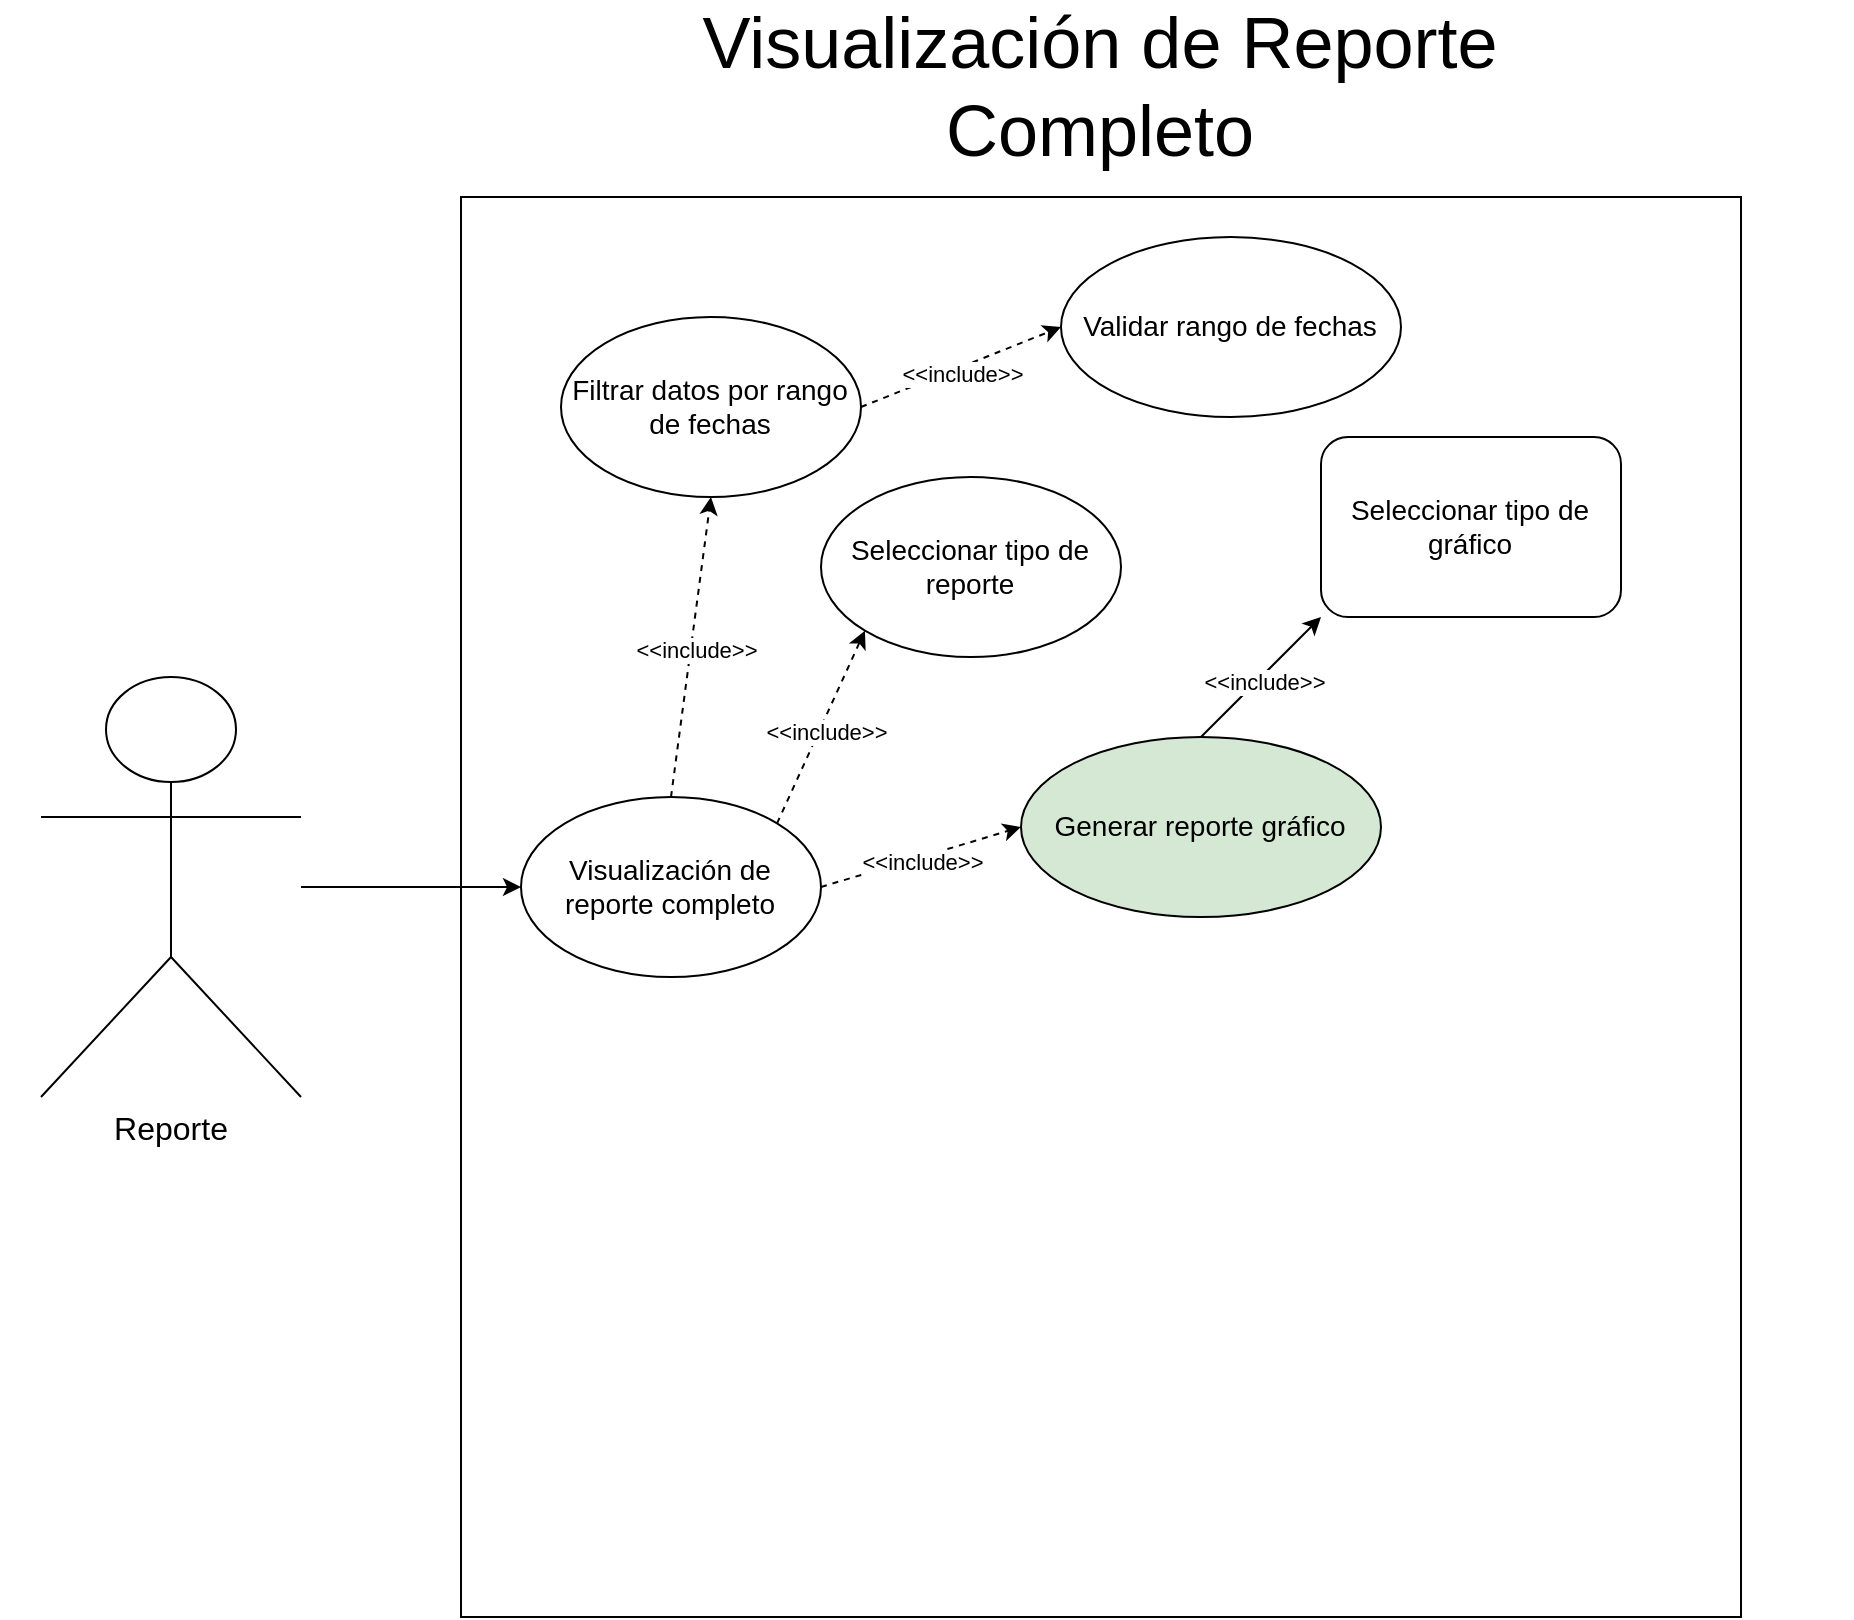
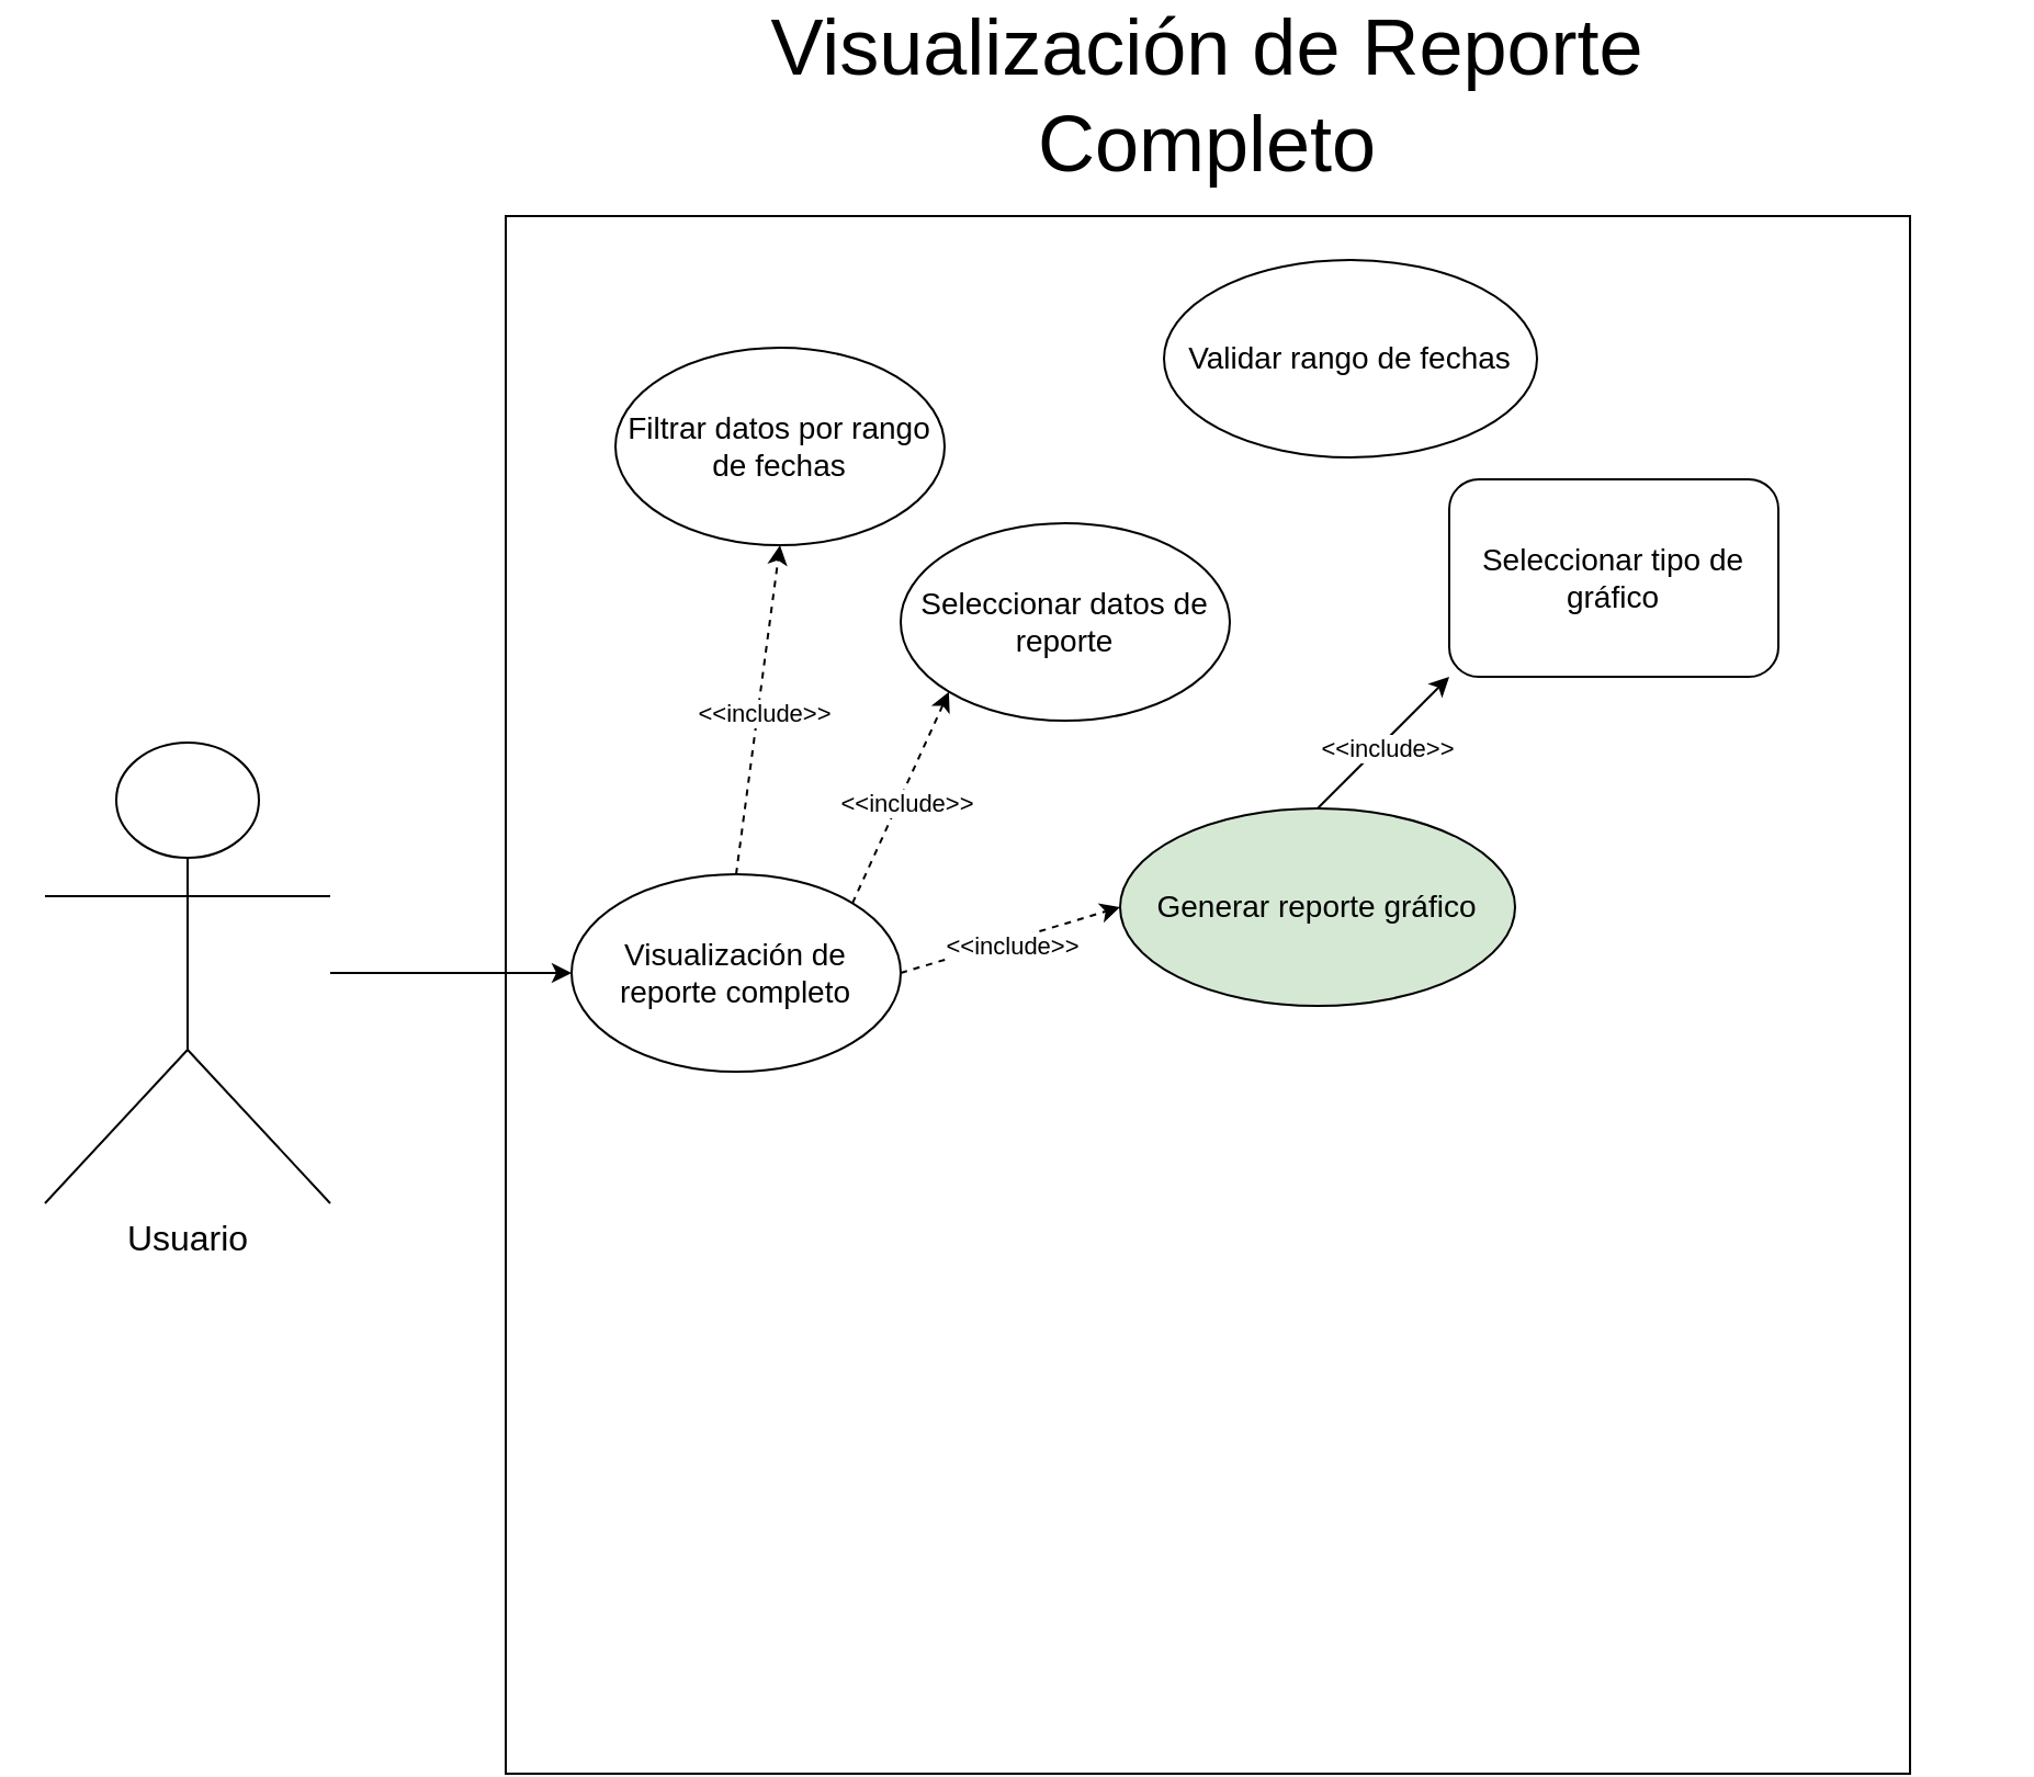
- <mxCell id="17" value="" style="endArrow=classic;dashed=1;html=1;rounded=0;entryX=0;entryY=0.5;entryDx=0;entryDy=0;exitX=1;exitY=0.5;exitDx=0;exitDy=0;endFill=1;" parent="1" source="7" target="16" edge="1"><mxGeometry width="50" height="50" relative="1" as="geometry"><mxPoint x="655" y="330" as="sourcePoint" /><mxPoint x="770" y="260" as="targetPoint" /></mxGeometry></mxCell>
- <mxCell id="18" value="&amp;lt;&amp;lt;include&amp;gt;&amp;gt;" style="edgeLabel;html=1;align=center;verticalAlign=middle;resizable=0;points=[];" parent="17" vertex="1" connectable="0"><mxGeometry x="-0.009" y="-3" relative="1" as="geometry"><mxPoint as="offset" /></mxGeometry></mxCell>
- <mxCell id="10" value="&lt;font style=&quot;font-size: 14px;&quot;&gt;Seleccionar tipo de reporte&lt;/font&gt;" style="ellipse;whiteSpace=wrap;html=1;" parent="1" vertex="1"><mxGeometry x="410" y="230" width="150" height="90" as="geometry" /></mxCell>
+ <mxCell id="10" value="&lt;font style=&quot;font-size: 14px;&quot;&gt;Seleccionar datos de reporte&lt;/font&gt;" style="ellipse;whiteSpace=wrap;html=1;" parent="1" vertex="1"><mxGeometry x="410" y="230" width="150" height="90" as="geometry" /></mxCell>
- <mxCell id="5" value="Reporte&lt;div style=&quot;font-size: 16px;&quot;&gt;&lt;br style=&quot;font-size: 16px;&quot;&gt;&lt;/div&gt;" style="shape=umlActor;verticalLabelPosition=bottom;verticalAlign=top;html=1;outlineConnect=0;fontSize=16;" parent="1" vertex="1"><mxGeometry x="20" y="330" width="130" height="210" as="geometry" /></mxCell>
+ <mxCell id="5" value="Usuario&lt;div style=&quot;font-size: 16px;&quot;&gt;&lt;br style=&quot;font-size: 16px;&quot;&gt;&lt;/div&gt;" style="shape=umlActor;verticalLabelPosition=bottom;verticalAlign=top;html=1;outlineConnect=0;fontSize=16;" parent="1" vertex="1"><mxGeometry x="20" y="330" width="130" height="210" as="geometry" /></mxCell>
